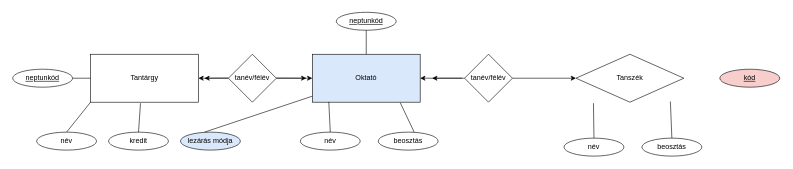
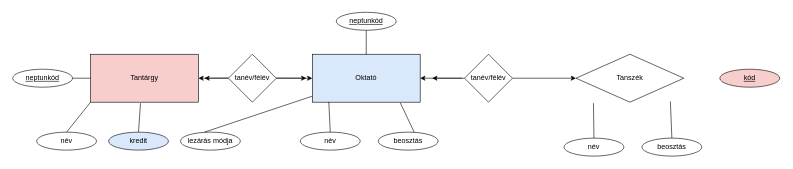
- <mxCell id="18" value="Tantárgy" style="rounded=0;whiteSpace=wrap;html=1;" parent="1" vertex="1"><mxGeometry x="150" y="90" width="180" height="80" as="geometry" /></mxCell>
+ <mxCell id="18" value="Tantárgy" style="rounded=0;whiteSpace=wrap;html=1;fillColor=#f8cecc;" parent="1" vertex="1"><mxGeometry x="150" y="90" width="180" height="80" as="geometry" /></mxCell>
- <mxCell id="25" value="kredit" style="ellipse;whiteSpace=wrap;html=1;" parent="1" vertex="1"><mxGeometry x="180" y="220" width="100" height="30" as="geometry" /></mxCell>
+ <mxCell id="25" value="kredit" style="ellipse;whiteSpace=wrap;html=1;fillColor=#dae8fc;" parent="1" vertex="1"><mxGeometry x="180" y="220" width="100" height="30" as="geometry" /></mxCell>
- <mxCell id="26" value="lezárás módja" style="ellipse;whiteSpace=wrap;html=1;fillColor=#dae8fc;" parent="1" vertex="1"><mxGeometry x="300" y="220" width="100" height="30" as="geometry" /></mxCell>
+ <mxCell id="26" value="lezárás módja" style="ellipse;whiteSpace=wrap;html=1;" parent="1" vertex="1"><mxGeometry x="300" y="220" width="100" height="30" as="geometry" /></mxCell>
